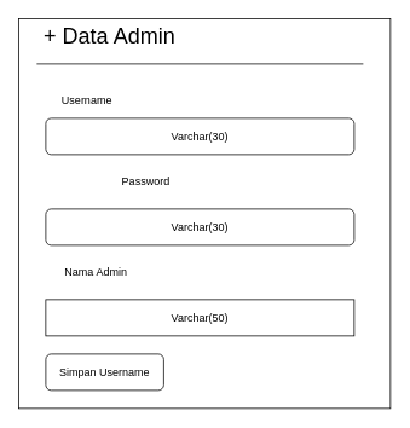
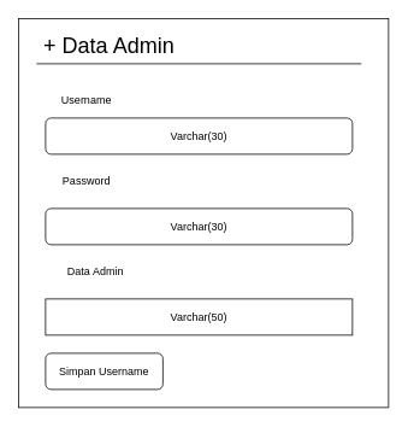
- <mxCell id="3" value="&lt;font style=&quot;font-size: 24px&quot;&gt;+ Data Admin&lt;/font&gt;" style="text;html=1;align=center;verticalAlign=middle;resizable=0;points=[];autosize=1;" vertex="1" parent="1"><mxGeometry x="40" y="30" width="160" height="20" as="geometry" /></mxCell>
+ <mxCell id="3" value="&lt;font style=&quot;font-size: 24px&quot;&gt;+ Data Admin&lt;/font&gt;" style="text;html=1;align=center;verticalAlign=middle;resizable=0;points=[];autosize=1;" vertex="1" parent="1"><mxGeometry x="40" y="40" width="160" height="20" as="geometry" /></mxCell>
- <mxCell id="6" value="Password" style="text;html=1;align=center;verticalAlign=middle;resizable=0;points=[];autosize=1;" vertex="1" parent="1"><mxGeometry x="125" y="190" width="70" height="20" as="geometry" /></mxCell>
+ <mxCell id="6" value="Password" style="text;html=1;align=center;verticalAlign=middle;resizable=0;points=[];autosize=1;" vertex="1" parent="1"><mxGeometry x="60" y="190" width="70" height="20" as="geometry" /></mxCell>
- <mxCell id="9" value="Nama Admin" style="text;html=1;align=center;verticalAlign=middle;resizable=0;points=[];autosize=1;" vertex="1" parent="1"><mxGeometry x="60" y="290" width="90" height="20" as="geometry" /></mxCell>
+ <mxCell id="9" value="Data Admin" style="text;html=1;align=center;verticalAlign=middle;resizable=0;points=[];autosize=1;" vertex="1" parent="1"><mxGeometry x="60" y="290" width="90" height="20" as="geometry" /></mxCell>
